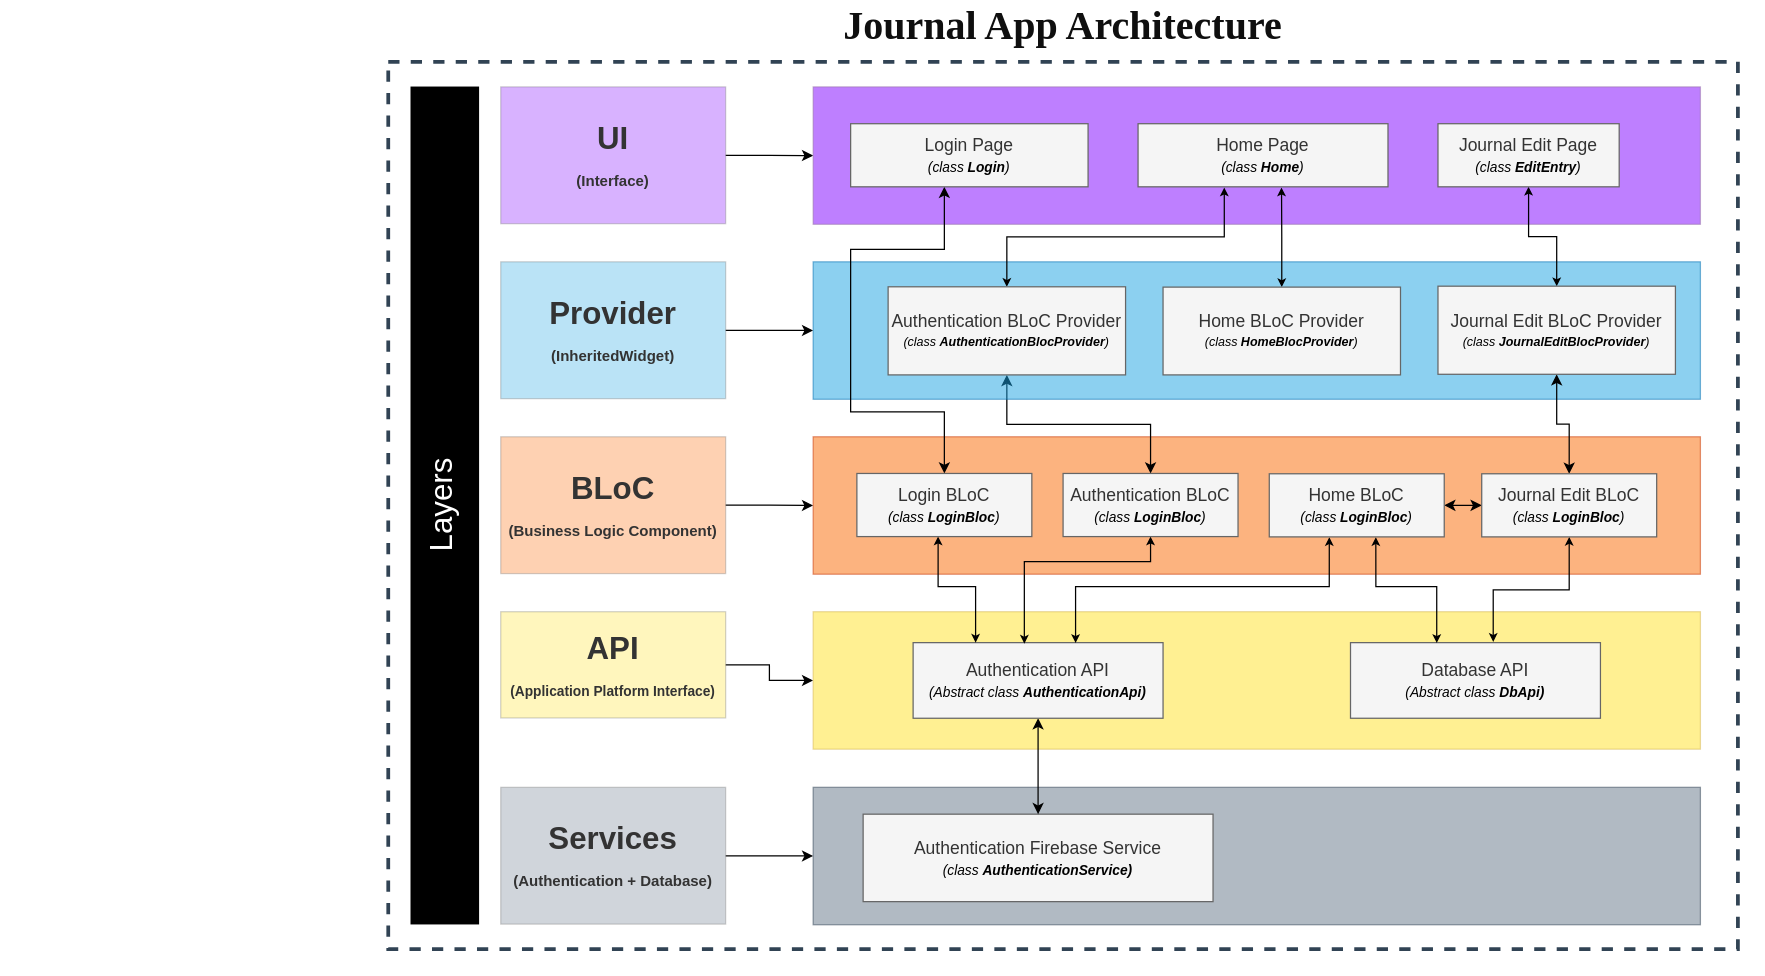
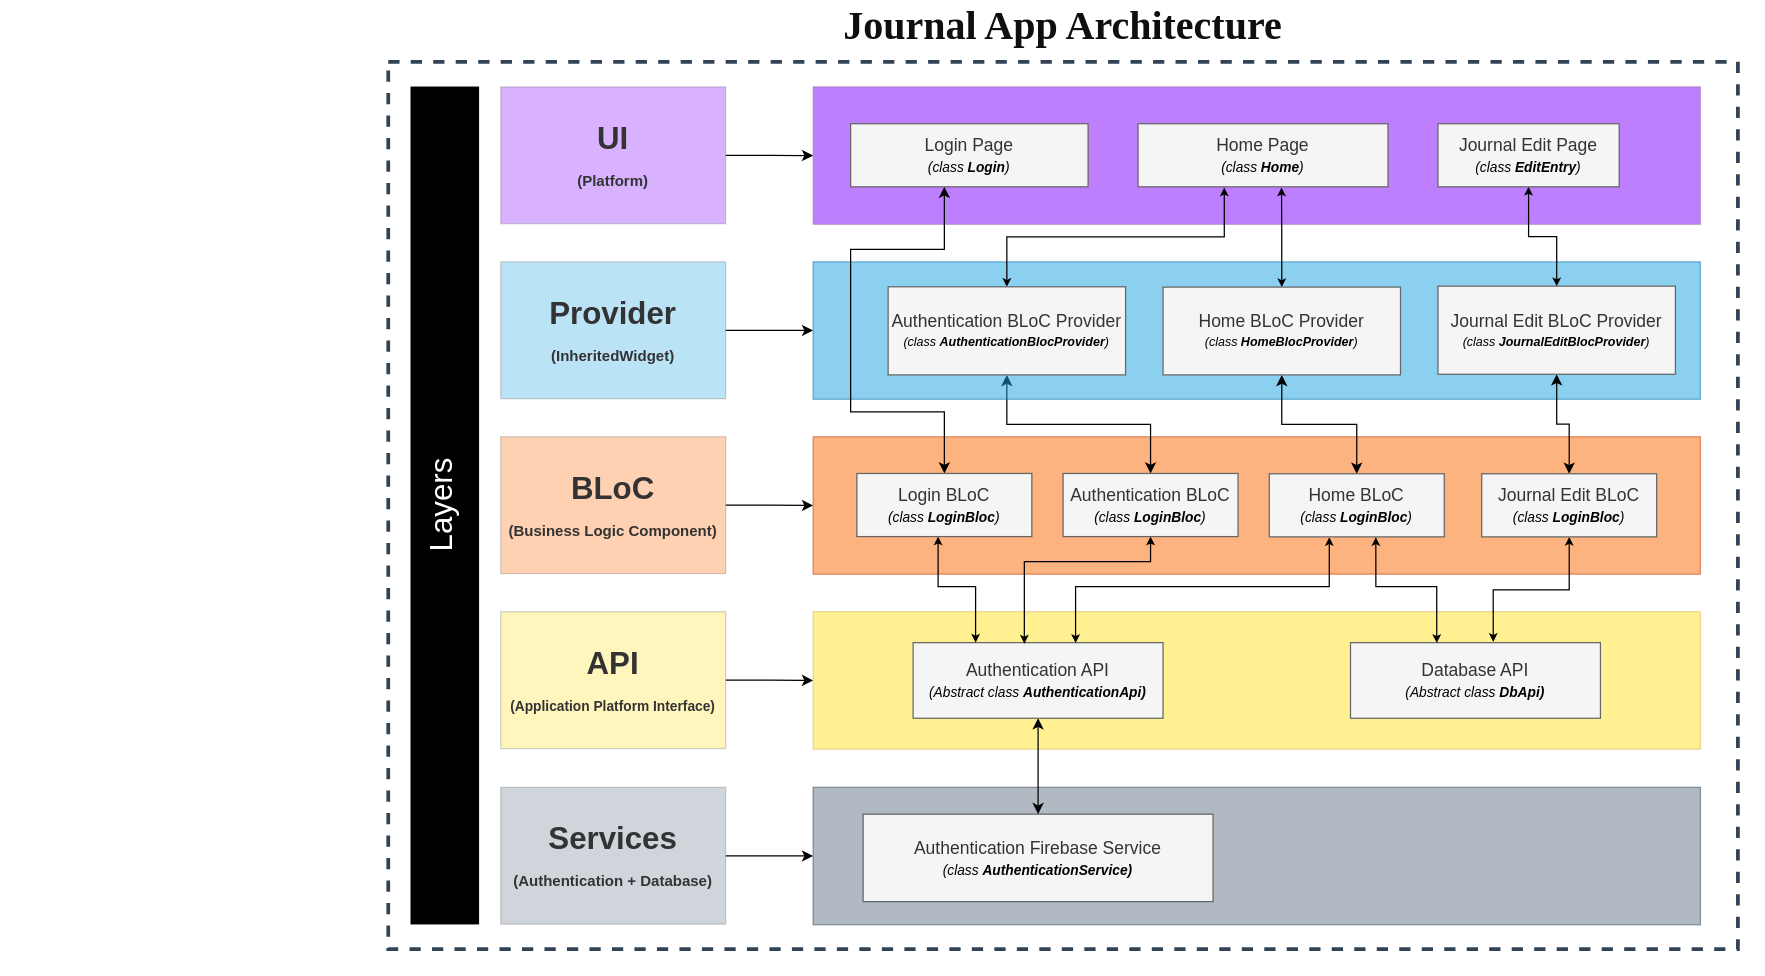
- <mxCell id="24" value="UI&lt;br&gt;&lt;font style=&quot;font-size: 12px&quot;&gt;(Interface)&lt;/font&gt;" style="text;html=1;align=center;verticalAlign=middle;whiteSpace=wrap;rounded=0;sketch=0;fontSize=25;opacity=30;strokeColor=#666666;fontColor=#333333;fontStyle=1;fillColor=#7F00FF;" vertex="1" parent="1"><mxGeometry x="400" y="40" width="180" height="109.5" as="geometry" /></mxCell>
+ <mxCell id="24" value="UI&lt;br&gt;&lt;font style=&quot;font-size: 12px&quot;&gt;(Platform)&lt;/font&gt;" style="text;html=1;align=center;verticalAlign=middle;whiteSpace=wrap;rounded=0;sketch=0;fontSize=25;opacity=30;strokeColor=#666666;fontColor=#333333;fontStyle=1;fillColor=#7F00FF;" vertex="1" parent="1"><mxGeometry x="400" y="40" width="180" height="109.5" as="geometry" /></mxCell>
- <mxCell id="31" style="edgeStyle=orthogonalEdgeStyle;rounded=0;sketch=0;jumpSize=6;orthogonalLoop=1;jettySize=auto;html=1;startArrow=classic;startFill=1;targetPerimeterSpacing=0;strokeColor=#000000;fontSize=24;" edge="1" parent="1" source="32" target="35"><mxGeometry relative="1" as="geometry" /></mxCell>
+ <mxCell id="31" style="edgeStyle=orthogonalEdgeStyle;rounded=0;sketch=0;jumpSize=6;orthogonalLoop=1;jettySize=auto;html=1;entryX=0.5;entryY=1;entryDx=0;entryDy=0;startArrow=classic;startFill=1;targetPerimeterSpacing=0;strokeColor=#000000;fontSize=24;" edge="1" parent="1" source="32" target="39"><mxGeometry relative="1" as="geometry" /></mxCell>
- <mxCell id="9" value="API&lt;br&gt;&lt;font style=&quot;font-size: 11px&quot;&gt;(Application Platform Interface)&lt;/font&gt;" style="text;html=1;align=center;verticalAlign=middle;whiteSpace=wrap;rounded=0;sketch=0;fontSize=25;opacity=30;strokeColor=#666666;fontColor=#333333;fontStyle=1;fillColor=#FFE226;" vertex="1" parent="1"><mxGeometry x="400" y="460" width="180" height="85" as="geometry" /></mxCell>
+ <mxCell id="9" value="API&lt;br&gt;&lt;font style=&quot;font-size: 11px&quot;&gt;(Application Platform Interface)&lt;/font&gt;" style="text;html=1;align=center;verticalAlign=middle;whiteSpace=wrap;rounded=0;sketch=0;fontSize=25;opacity=30;strokeColor=#666666;fontColor=#333333;fontStyle=1;fillColor=#FFE226;" vertex="1" parent="1"><mxGeometry x="400" y="460" width="180" height="109.5" as="geometry" /></mxCell>
